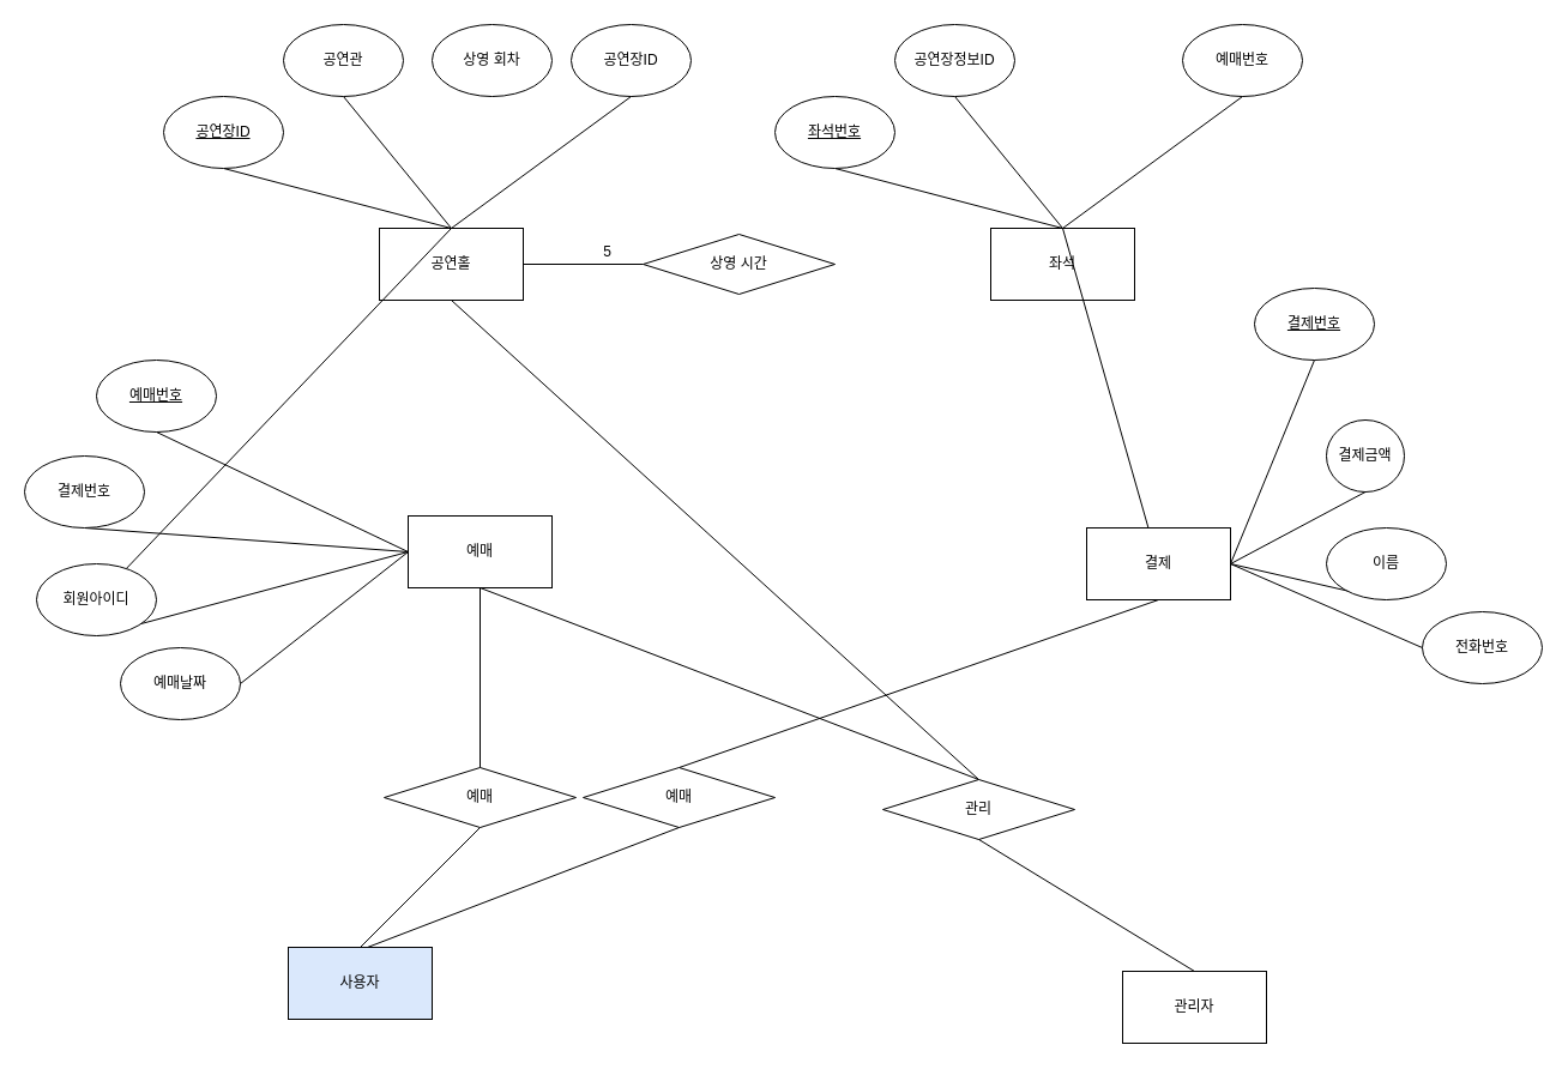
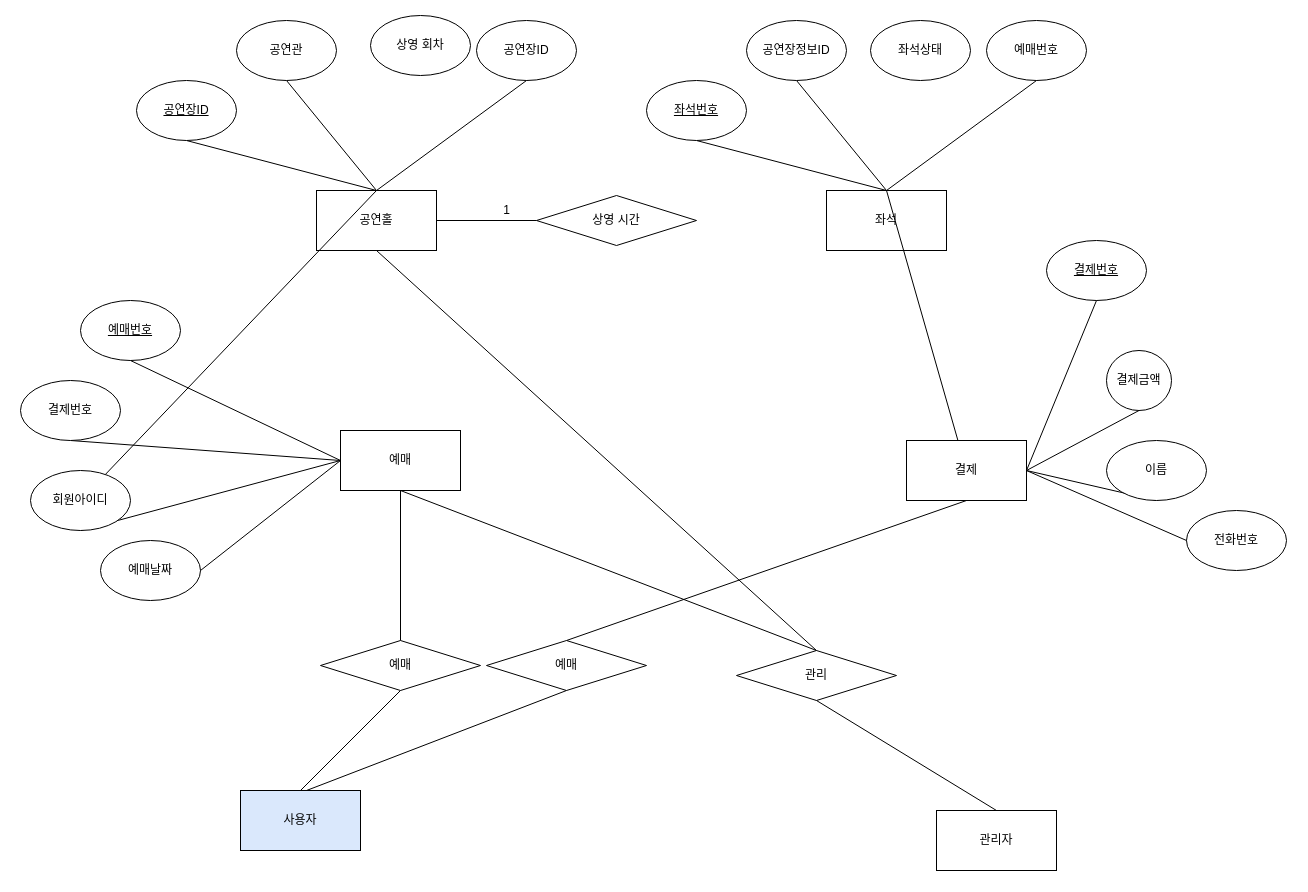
- <mxCell id="7" value="상영 회차" style="ellipse;whiteSpace=wrap;html=1;" parent="1" vertex="1"><mxGeometry x="360" y="20" width="100" height="60" as="geometry" /></mxCell>
+ <mxCell id="7" value="상영 회차" style="ellipse;whiteSpace=wrap;html=1;" parent="1" vertex="1"><mxGeometry x="370" y="15" width="100" height="60" as="geometry" /></mxCell>
+ <mxCell id="16" value="좌석상태" style="ellipse;whiteSpace=wrap;html=1;" parent="1" vertex="1"><mxGeometry x="870" y="20" width="100" height="60" as="geometry" /></mxCell>
- <mxCell id="42" value="5" style="text;html=1;align=center;verticalAlign=middle;resizable=0;points=[];autosize=1;strokeColor=none;fillColor=none;" parent="1" vertex="1"><mxGeometry x="491" y="195" width="30" height="30" as="geometry" /></mxCell>
+ <mxCell id="42" value="1" style="text;html=1;align=center;verticalAlign=middle;resizable=0;points=[];autosize=1;strokeColor=none;fillColor=none;" parent="1" vertex="1"><mxGeometry x="491" y="195" width="30" height="30" as="geometry" /></mxCell>
